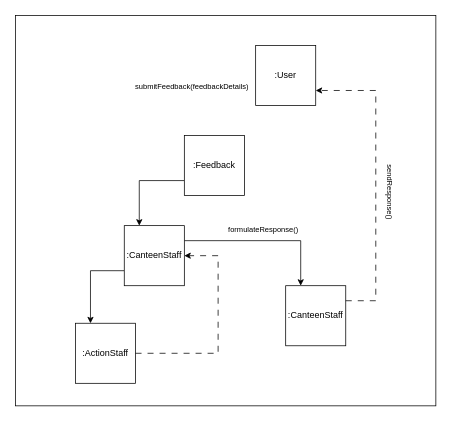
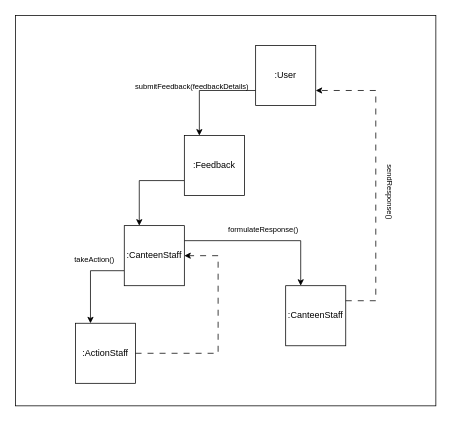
+ <mxCell id="10" style="edgeStyle=orthogonalEdgeStyle;rounded=0;orthogonalLoop=1;jettySize=auto;html=1;exitX=0;exitY=0.75;exitDx=0;exitDy=0;entryX=0.25;entryY=0;entryDx=0;entryDy=0;" edge="1" parent="1" source="11" target="9"><mxGeometry relative="1" as="geometry" /></mxCell>
+ <mxCell id="15" value="&lt;span style=&quot;font-size: 10px;&quot;&gt;takeAction()&lt;/span&gt;" style="text;html=1;align=center;verticalAlign=middle;resizable=0;points=[];autosize=1;strokeColor=none;fillColor=none;" vertex="1" parent="1"><mxGeometry x="85" y="330" width="80" height="30" as="geometry" /></mxCell>
